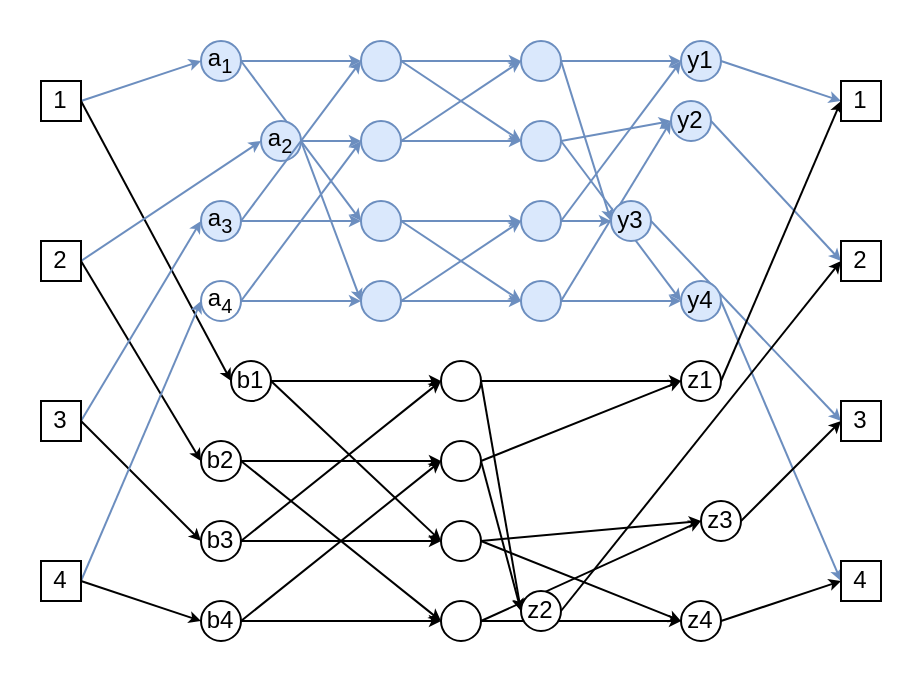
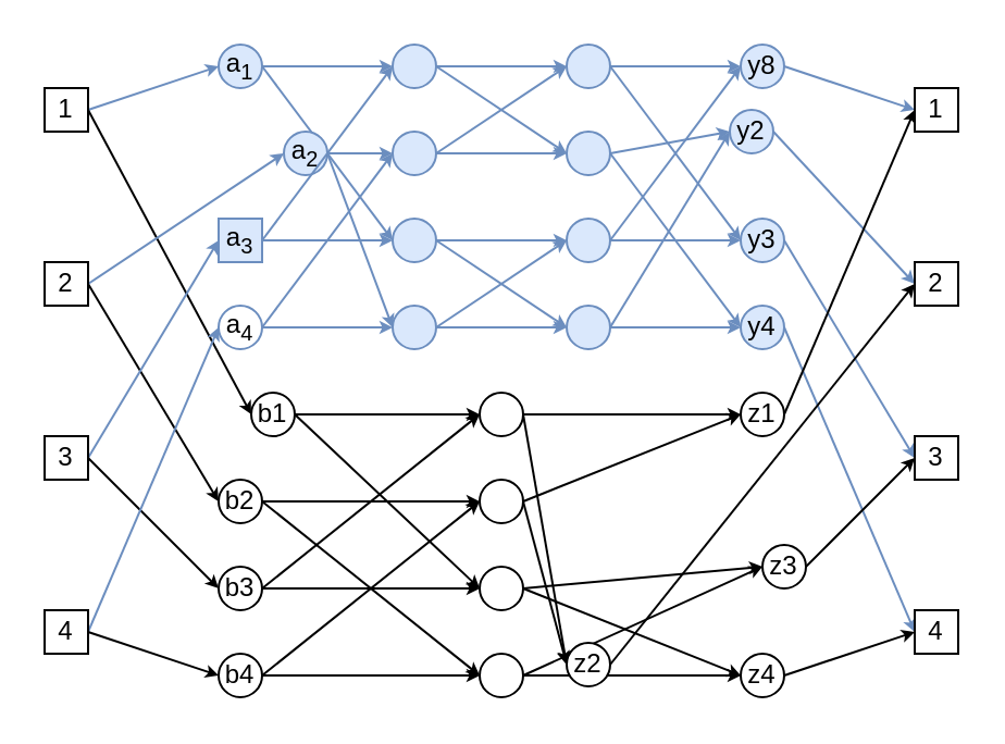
- <mxCell id="63" value="y1" style="ellipse;whiteSpace=wrap;html=1;aspect=fixed;fillColor=#dae8fc;strokeColor=#6c8ebf;" vertex="1" parent="1"><mxGeometry x="340" y="20" width="20" height="20" as="geometry" /></mxCell>
+ <mxCell id="63" value="y8" style="ellipse;whiteSpace=wrap;html=1;aspect=fixed;fillColor=#dae8fc;strokeColor=#6c8ebf;" vertex="1" parent="1"><mxGeometry x="340" y="20" width="20" height="20" as="geometry" /></mxCell>
- <mxCell id="25" value="a&lt;sub&gt;3&lt;/sub&gt;" style="ellipse;whiteSpace=wrap;html=1;aspect=fixed;fillColor=#dae8fc;strokeColor=#6c8ebf;" vertex="1" parent="1"><mxGeometry x="100" y="100" width="20" height="20" as="geometry" /></mxCell>
+ <mxCell id="25" value="a&lt;sub&gt;3&lt;/sub&gt;" style="whiteSpace=wrap;html=1;aspect=fixed;fillColor=#dae8fc;strokeColor=#6c8ebf;rounded=0;" vertex="1" parent="1"><mxGeometry x="100" y="100" width="20" height="20" as="geometry" /></mxCell>
- <mxCell id="67" value="y3" style="ellipse;whiteSpace=wrap;html=1;aspect=fixed;fillColor=#dae8fc;strokeColor=#6c8ebf;" vertex="1" parent="1"><mxGeometry x="305" y="100" width="20" height="20" as="geometry" /></mxCell>
+ <mxCell id="67" value="y3" style="ellipse;whiteSpace=wrap;html=1;aspect=fixed;fillColor=#dae8fc;strokeColor=#6c8ebf;" vertex="1" parent="1"><mxGeometry x="340" y="100" width="20" height="20" as="geometry" /></mxCell>
